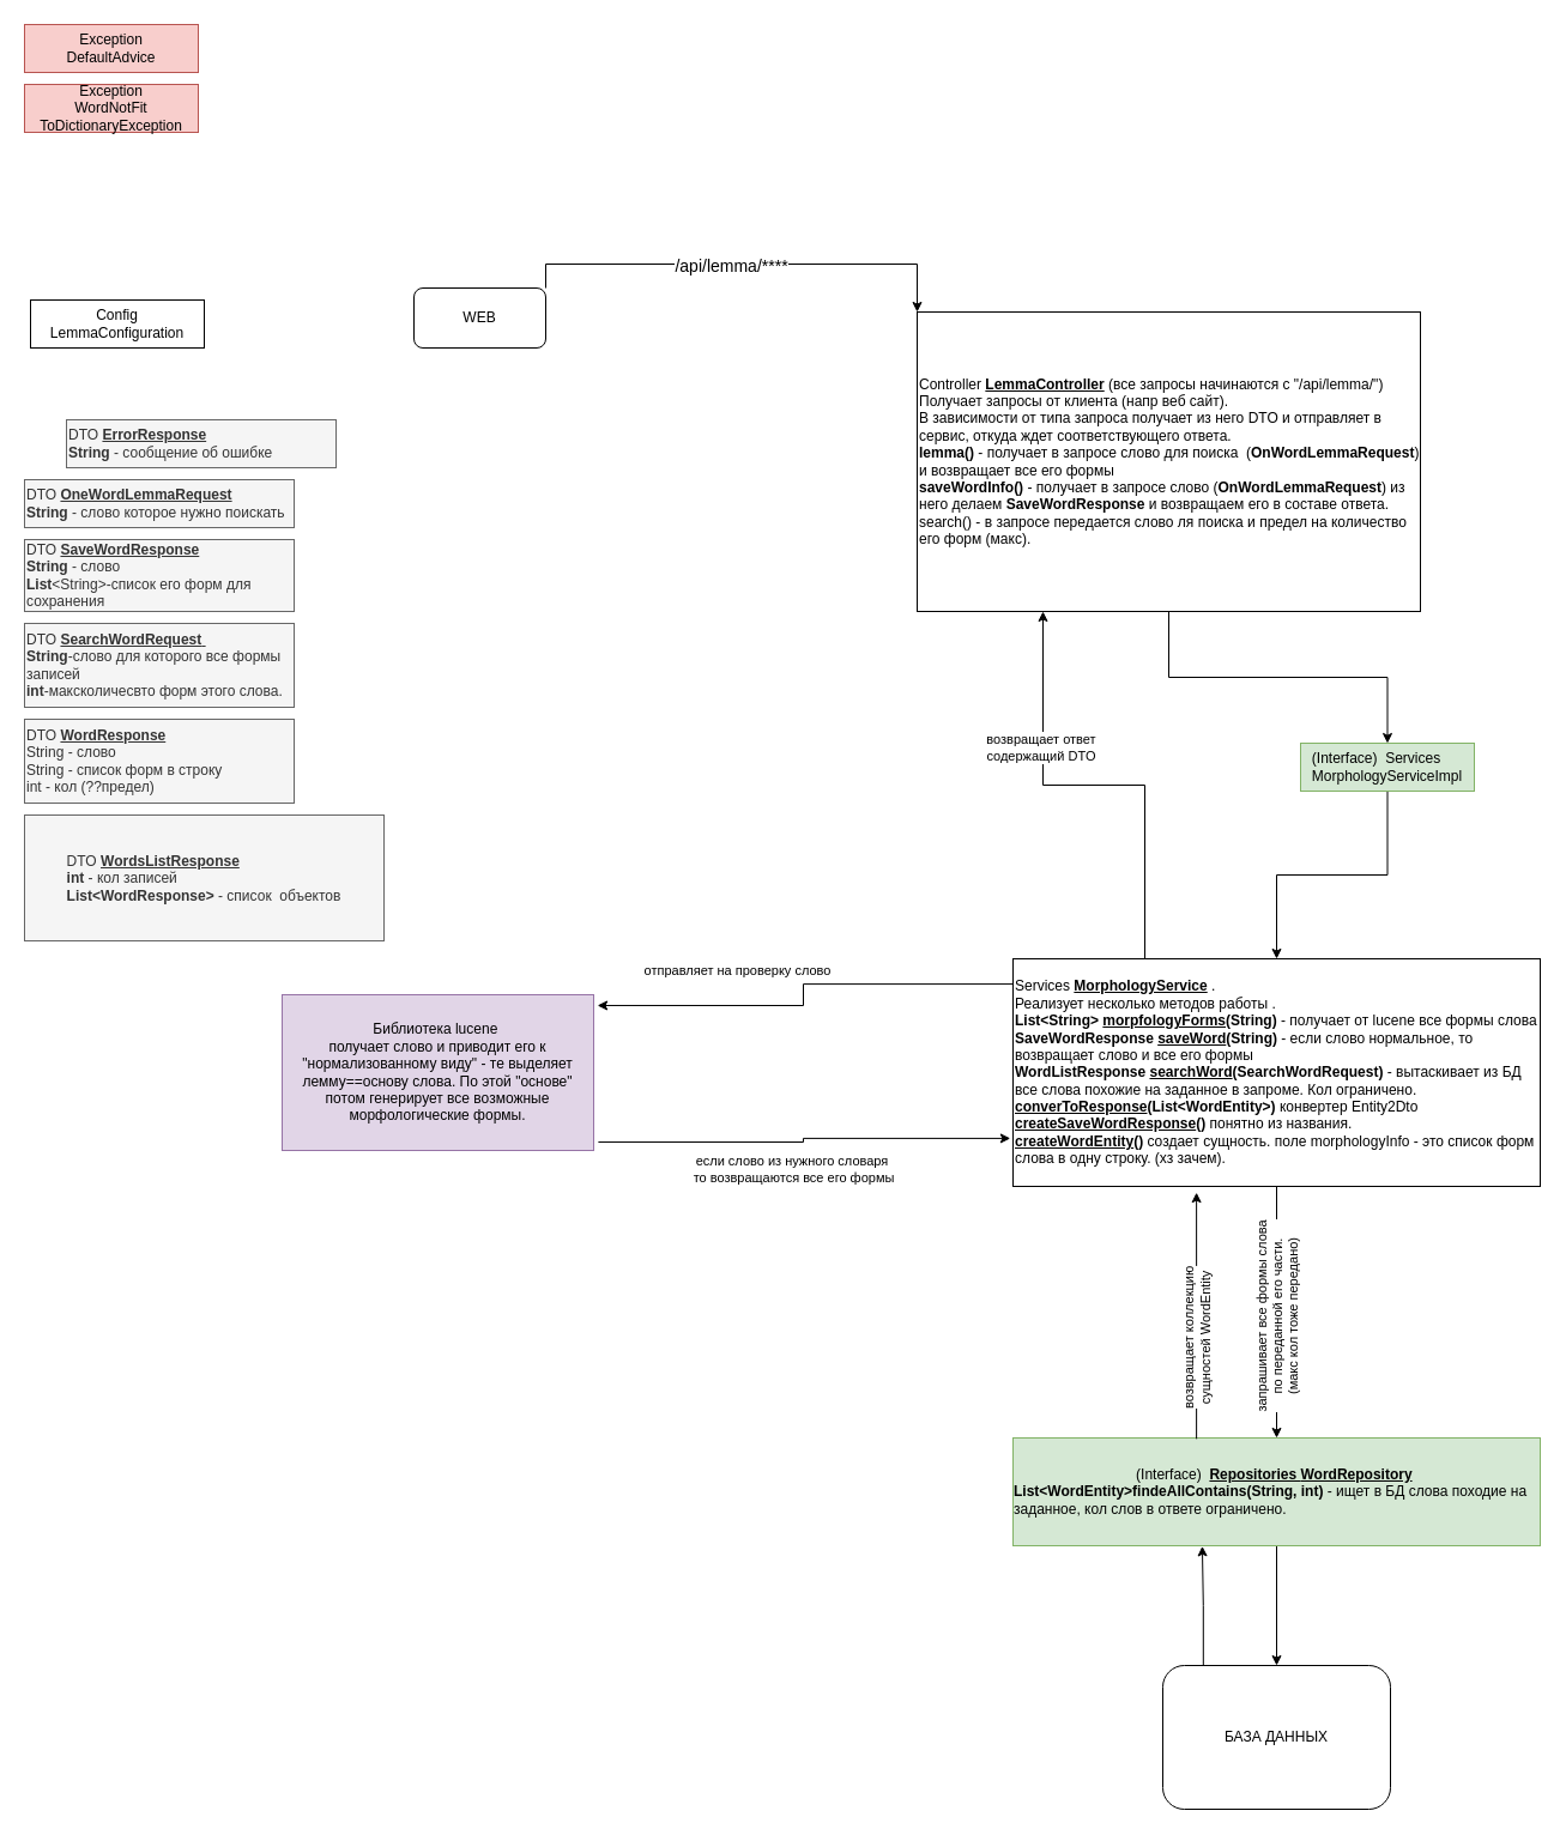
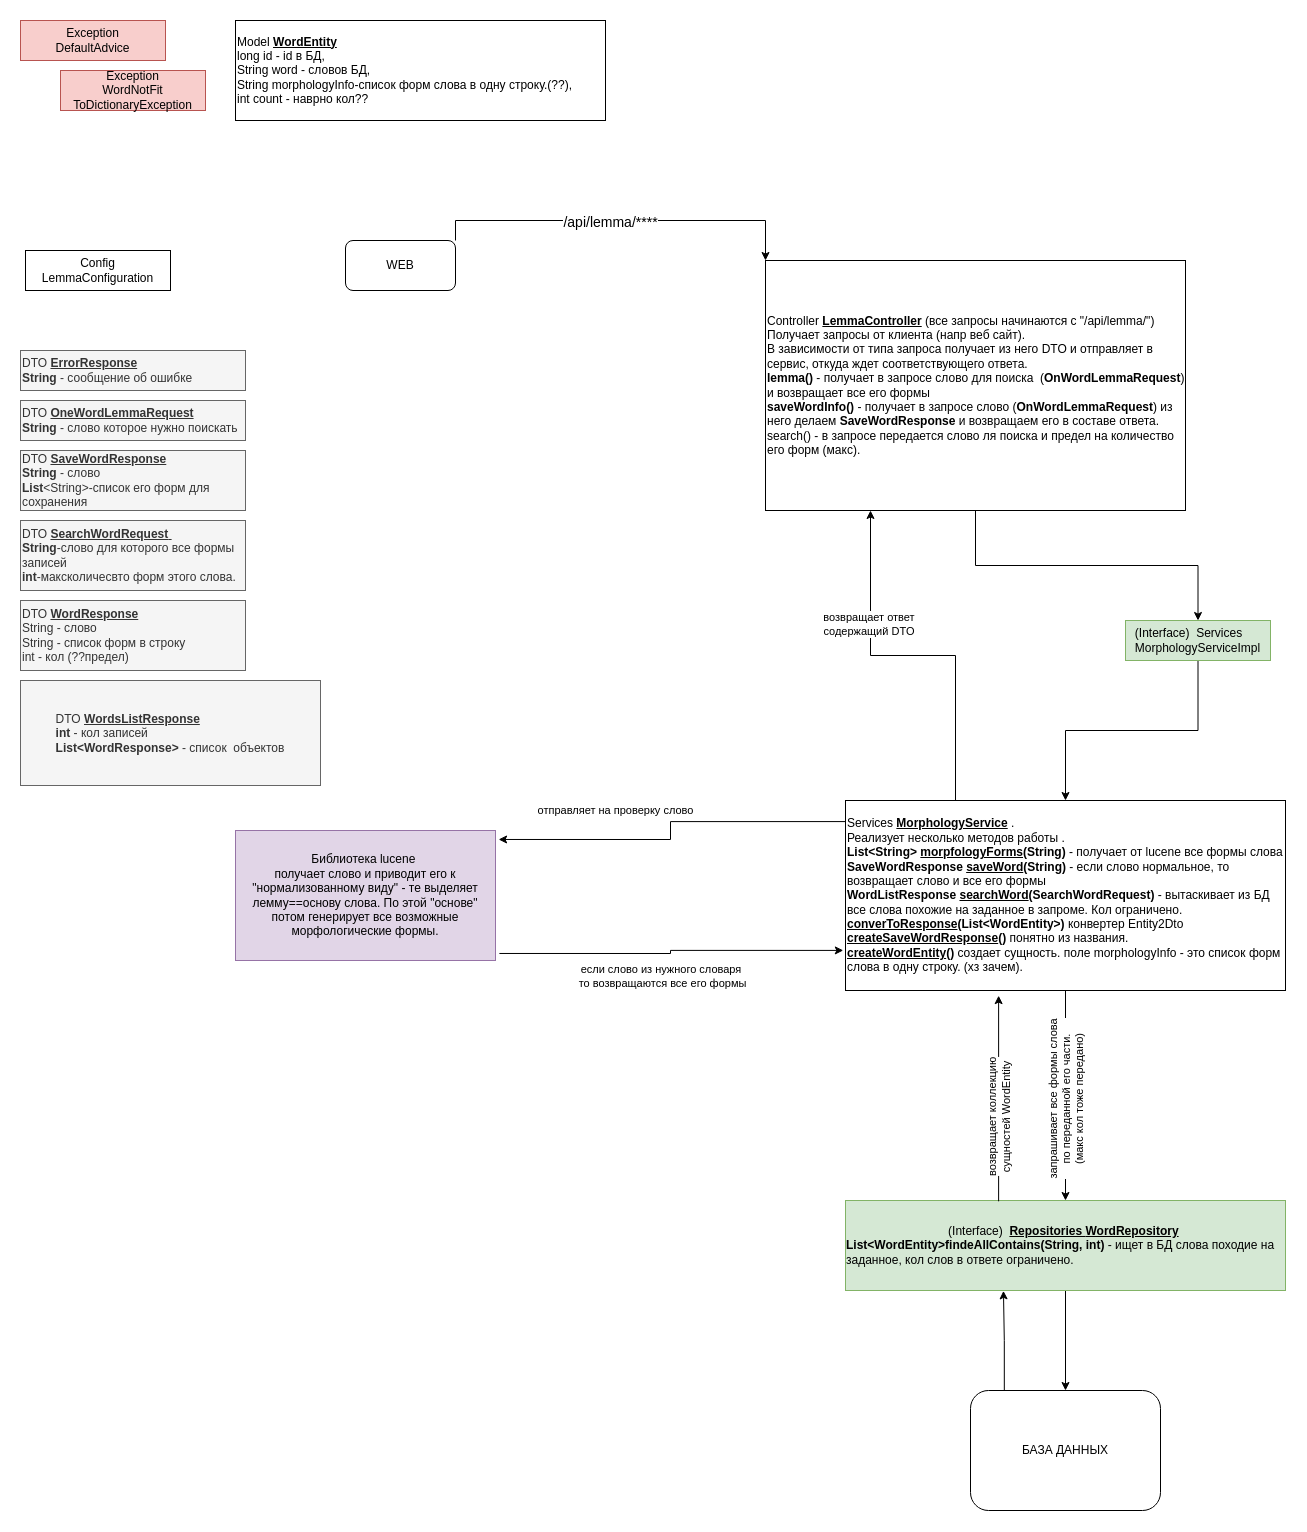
+ <mxCell id="13" value="Model&amp;nbsp;&lt;u style=&quot;font-weight: bold;&quot;&gt;WordEntity&lt;/u&gt;&amp;nbsp;&lt;br&gt;&lt;div style=&quot;&quot;&gt;&lt;span style=&quot;background-color: initial;&quot;&gt;long id - id в БД,&lt;/span&gt;&lt;/div&gt;&lt;div style=&quot;&quot;&gt;&lt;span style=&quot;background-color: initial;&quot;&gt;String word - словов БД,&lt;/span&gt;&lt;/div&gt;&lt;div style=&quot;&quot;&gt;&lt;span style=&quot;background-color: initial;&quot;&gt;String morphologyInfo-список форм слова в одну строку.(??),&lt;/span&gt;&lt;/div&gt;&lt;div style=&quot;&quot;&gt;&lt;span style=&quot;background-color: initial;&quot;&gt;int count - наврно кол??&lt;/span&gt;&lt;/div&gt;" style="rounded=0;whiteSpace=wrap;html=1;align=left;" parent="1" vertex="1"><mxGeometry x="235" y="20" width="370" height="100" as="geometry" /></mxCell>
- <mxCell id="12" value="Exception&lt;br&gt;WordNotFit&lt;br&gt;ToDictionaryException" style="rounded=0;whiteSpace=wrap;html=1;fillColor=#f8cecc;strokeColor=#b85450;" parent="1" vertex="1"><mxGeometry x="20" y="70" width="145" height="40" as="geometry" /></mxCell>
+ <mxCell id="12" value="Exception&lt;br&gt;WordNotFit&lt;br&gt;ToDictionaryException" style="rounded=0;whiteSpace=wrap;html=1;fillColor=#f8cecc;strokeColor=#b85450;" parent="1" vertex="1"><mxGeometry x="60" y="70" width="145" height="40" as="geometry" /></mxCell>
- <mxCell id="2" value="DTO &lt;b&gt;&lt;u&gt;ErrorResponse&lt;/u&gt;&lt;/b&gt;&amp;nbsp;&lt;br&gt;&lt;div style=&quot;&quot;&gt;&lt;b&gt;String&lt;/b&gt; - сообщение об ошибке&lt;/div&gt;" style="rounded=0;whiteSpace=wrap;html=1;fillColor=#f5f5f5;fontColor=#333333;strokeColor=#666666;align=left;" parent="1" vertex="1"><mxGeometry x="55" y="350" width="225" height="40" as="geometry" /></mxCell>
+ <mxCell id="2" value="DTO &lt;b&gt;&lt;u&gt;ErrorResponse&lt;/u&gt;&lt;/b&gt;&amp;nbsp;&lt;br&gt;&lt;div style=&quot;&quot;&gt;&lt;b&gt;String&lt;/b&gt; - сообщение об ошибке&lt;/div&gt;" style="rounded=0;whiteSpace=wrap;html=1;fillColor=#f5f5f5;fontColor=#333333;strokeColor=#666666;align=left;" parent="1" vertex="1"><mxGeometry x="20" y="350" width="225" height="40" as="geometry" /></mxCell>
- <mxCell id="24" value="&lt;div style=&quot;text-align: left;&quot;&gt;&lt;span style=&quot;background-color: initial;&quot;&gt;(Interface)&amp;nbsp; Services&lt;/span&gt;&lt;/div&gt;MorphologyServiceImpl" style="rounded=0;whiteSpace=wrap;html=1;fillColor=#d5e8d4;strokeColor=#82b366;" parent="1" vertex="1"><mxGeometry x="1085" y="620" width="145" height="40" as="geometry" /></mxCell>
+ <mxCell id="24" value="&lt;div style=&quot;text-align: left;&quot;&gt;&lt;span style=&quot;background-color: initial;&quot;&gt;(Interface)&amp;nbsp; Services&lt;/span&gt;&lt;/div&gt;MorphologyServiceImpl" style="rounded=0;whiteSpace=wrap;html=1;fillColor=#d5e8d4;strokeColor=#82b366;" parent="1" vertex="1"><mxGeometry x="1125" y="620" width="145" height="40" as="geometry" /></mxCell>
